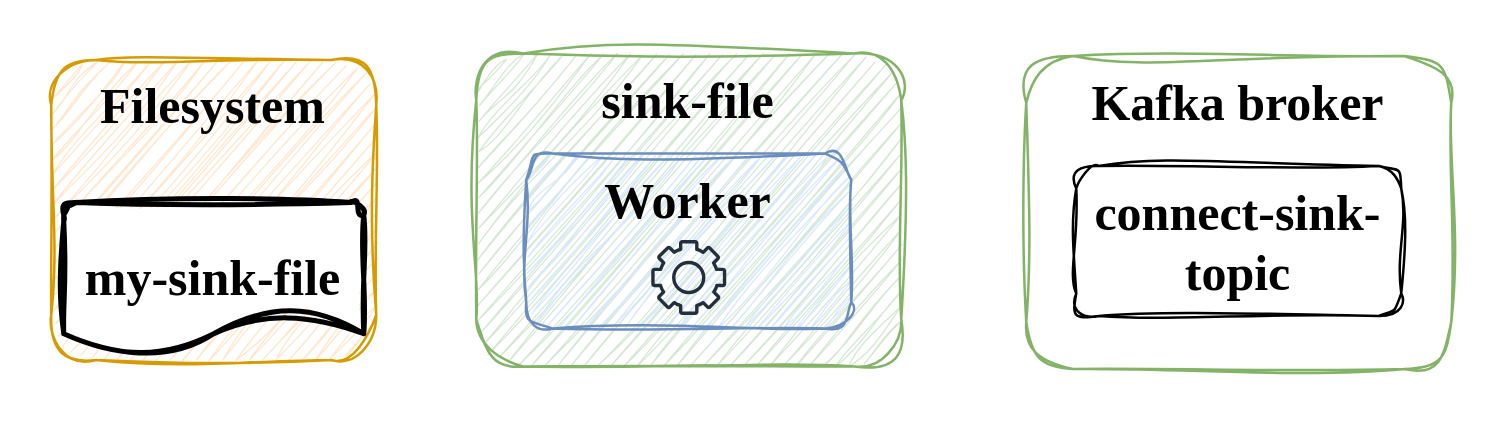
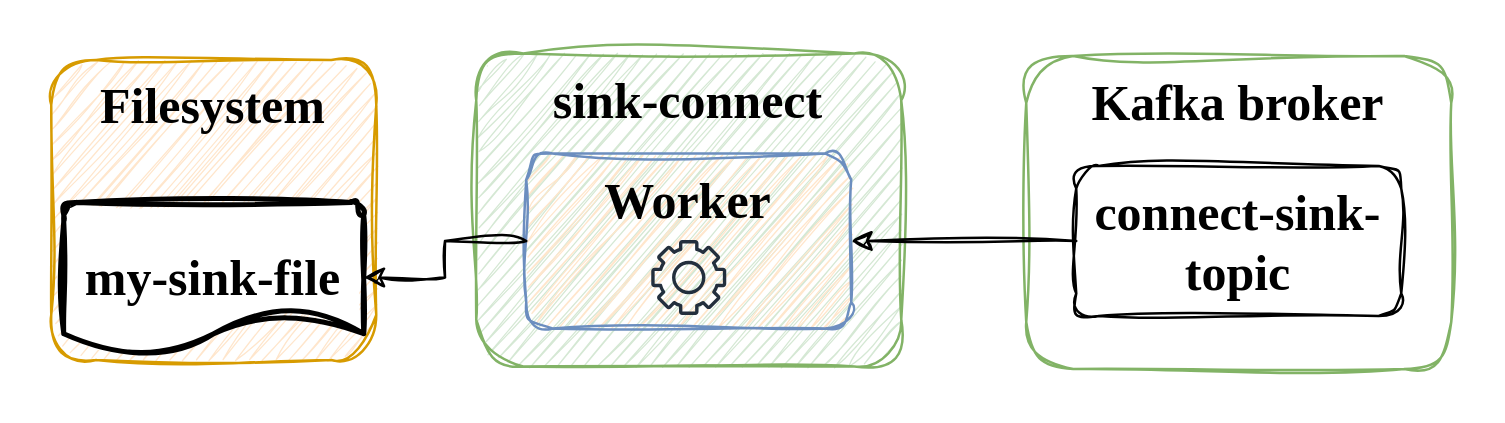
- <mxCell id="2" value="sink-file" style="rounded=1;whiteSpace=wrap;html=1;sketch=1;hachureGap=4;jiggle=2;curveFitting=1;fontFamily=Architects Daughter;fontSource=https%3A%2F%2Ffonts.googleapis.com%2Fcss%3Ffamily%3DArchitects%2BDaughter;fontSize=20;verticalAlign=top;fontStyle=1;fillColor=#d5e8d4;strokeColor=#82b366;" parent="1" vertex="1"><mxGeometry x="190" y="20.78" width="170" height="125.22" as="geometry" /></mxCell>
+ <mxCell id="2" value="sink-connect" style="rounded=1;whiteSpace=wrap;html=1;sketch=1;hachureGap=4;jiggle=2;curveFitting=1;fontFamily=Architects Daughter;fontSource=https%3A%2F%2Ffonts.googleapis.com%2Fcss%3Ffamily%3DArchitects%2BDaughter;fontSize=20;verticalAlign=top;fontStyle=1;fillColor=#d5e8d4;strokeColor=#82b366;" parent="1" vertex="1"><mxGeometry x="190" y="20.78" width="170" height="125.22" as="geometry" /></mxCell>
- <mxCell id="3" value="Worker" style="rounded=1;whiteSpace=wrap;html=1;sketch=1;hachureGap=4;jiggle=2;curveFitting=1;fontFamily=Architects Daughter;fontSource=https%3A%2F%2Ffonts.googleapis.com%2Fcss%3Ffamily%3DArchitects%2BDaughter;fontSize=20;fontStyle=1;verticalAlign=top;fillColor=#dae8fc;strokeColor=#6c8ebf;" parent="1" vertex="1"><mxGeometry x="210" y="60.78" width="130" height="70" as="geometry" /></mxCell>
+ <mxCell id="3" value="Worker" style="rounded=1;whiteSpace=wrap;html=1;sketch=1;hachureGap=4;jiggle=2;curveFitting=1;fontFamily=Architects Daughter;fontSource=https%3A%2F%2Ffonts.googleapis.com%2Fcss%3Ffamily%3DArchitects%2BDaughter;fontSize=20;fontStyle=1;verticalAlign=top;fillColor=#ffe6cc;strokeColor=#6c8ebf;" parent="1" vertex="1"><mxGeometry x="210" y="60.78" width="130" height="70" as="geometry" /></mxCell>
+ <mxCell id="8" style="edgeStyle=orthogonalEdgeStyle;rounded=0;sketch=1;hachureGap=4;jiggle=2;curveFitting=1;orthogonalLoop=1;jettySize=auto;html=1;exitX=0;exitY=0.5;exitDx=0;exitDy=0;entryX=1;entryY=0.5;entryDx=0;entryDy=0;fontFamily=Architects Daughter;fontSource=https%3A%2F%2Ffonts.googleapis.com%2Fcss%3Ffamily%3DArchitects%2BDaughter;fontSize=16;" edge="1" parent="1" source="9" target="3"><mxGeometry relative="1" as="geometry" /></mxCell>
+ <mxCell id="10" style="edgeStyle=orthogonalEdgeStyle;rounded=0;sketch=1;hachureGap=4;jiggle=2;curveFitting=1;orthogonalLoop=1;jettySize=auto;html=1;exitX=0;exitY=0.5;exitDx=0;exitDy=0;entryX=1;entryY=0.5;entryDx=0;entryDy=0;entryPerimeter=0;fontFamily=Architects Daughter;fontSource=https%3A%2F%2Ffonts.googleapis.com%2Fcss%3Ffamily%3DArchitects%2BDaughter;fontSize=16;" edge="1" parent="1" source="3" target="7"><mxGeometry relative="1" as="geometry" /></mxCell>
